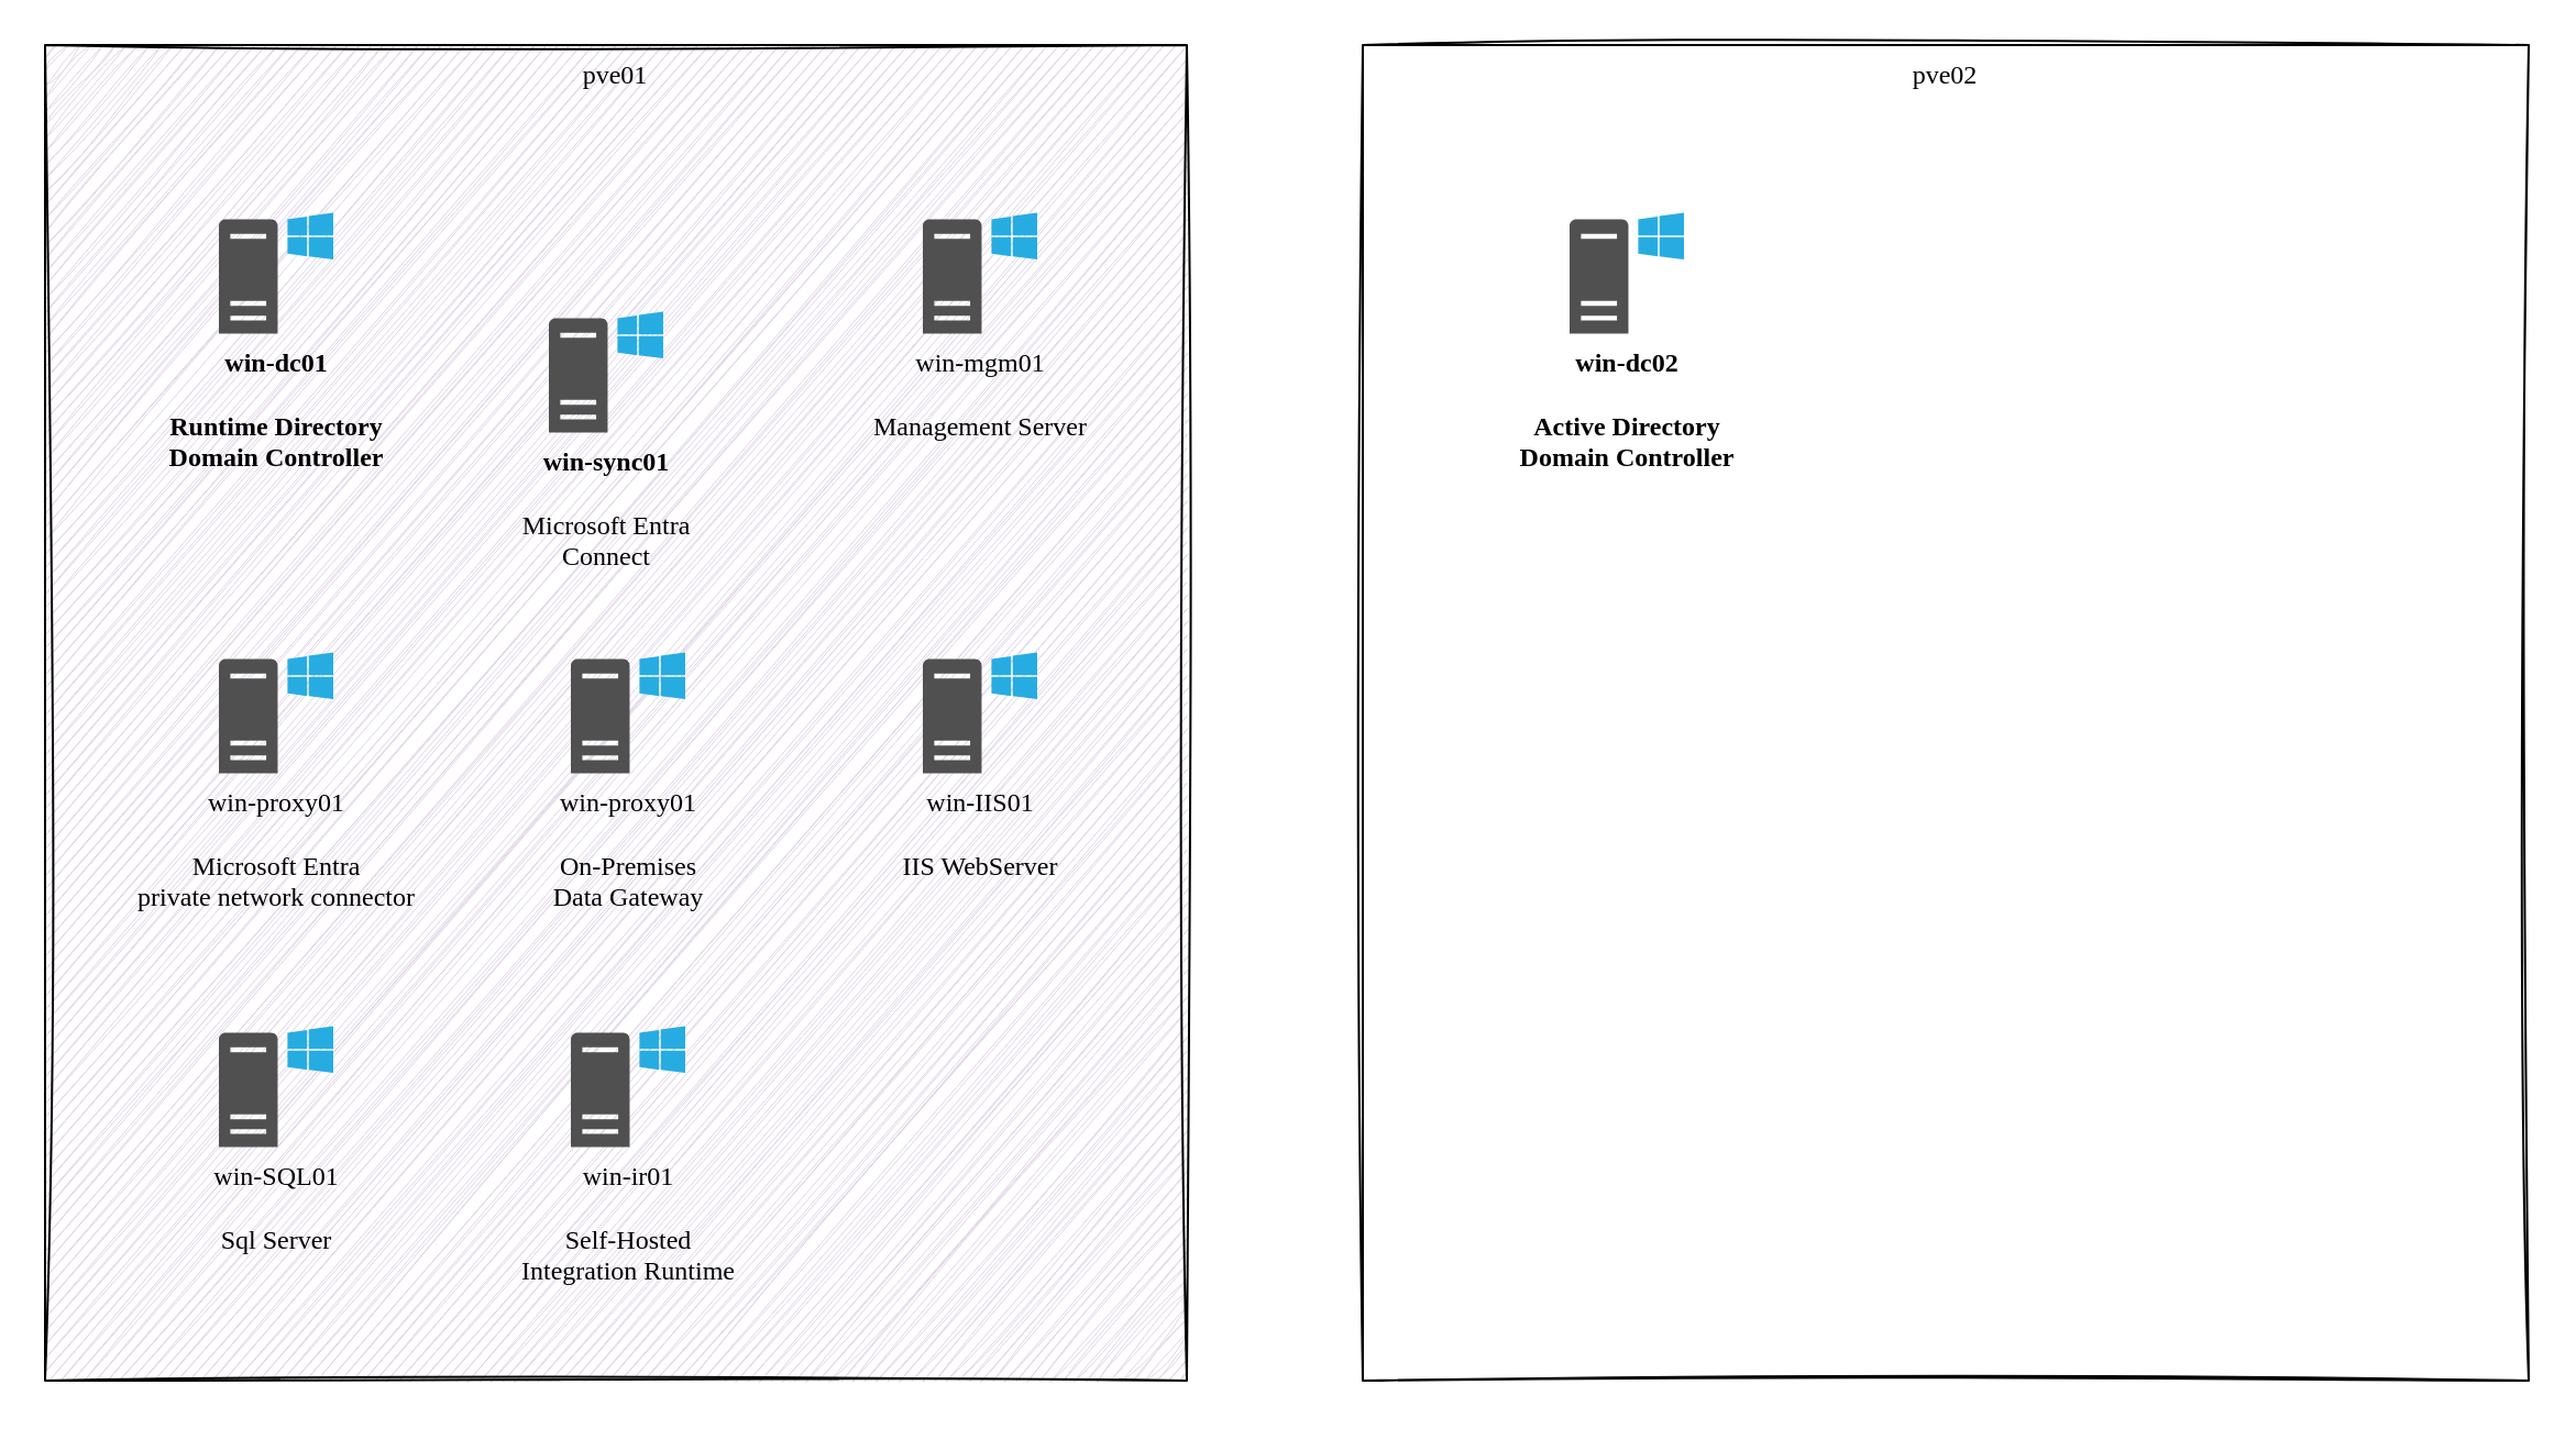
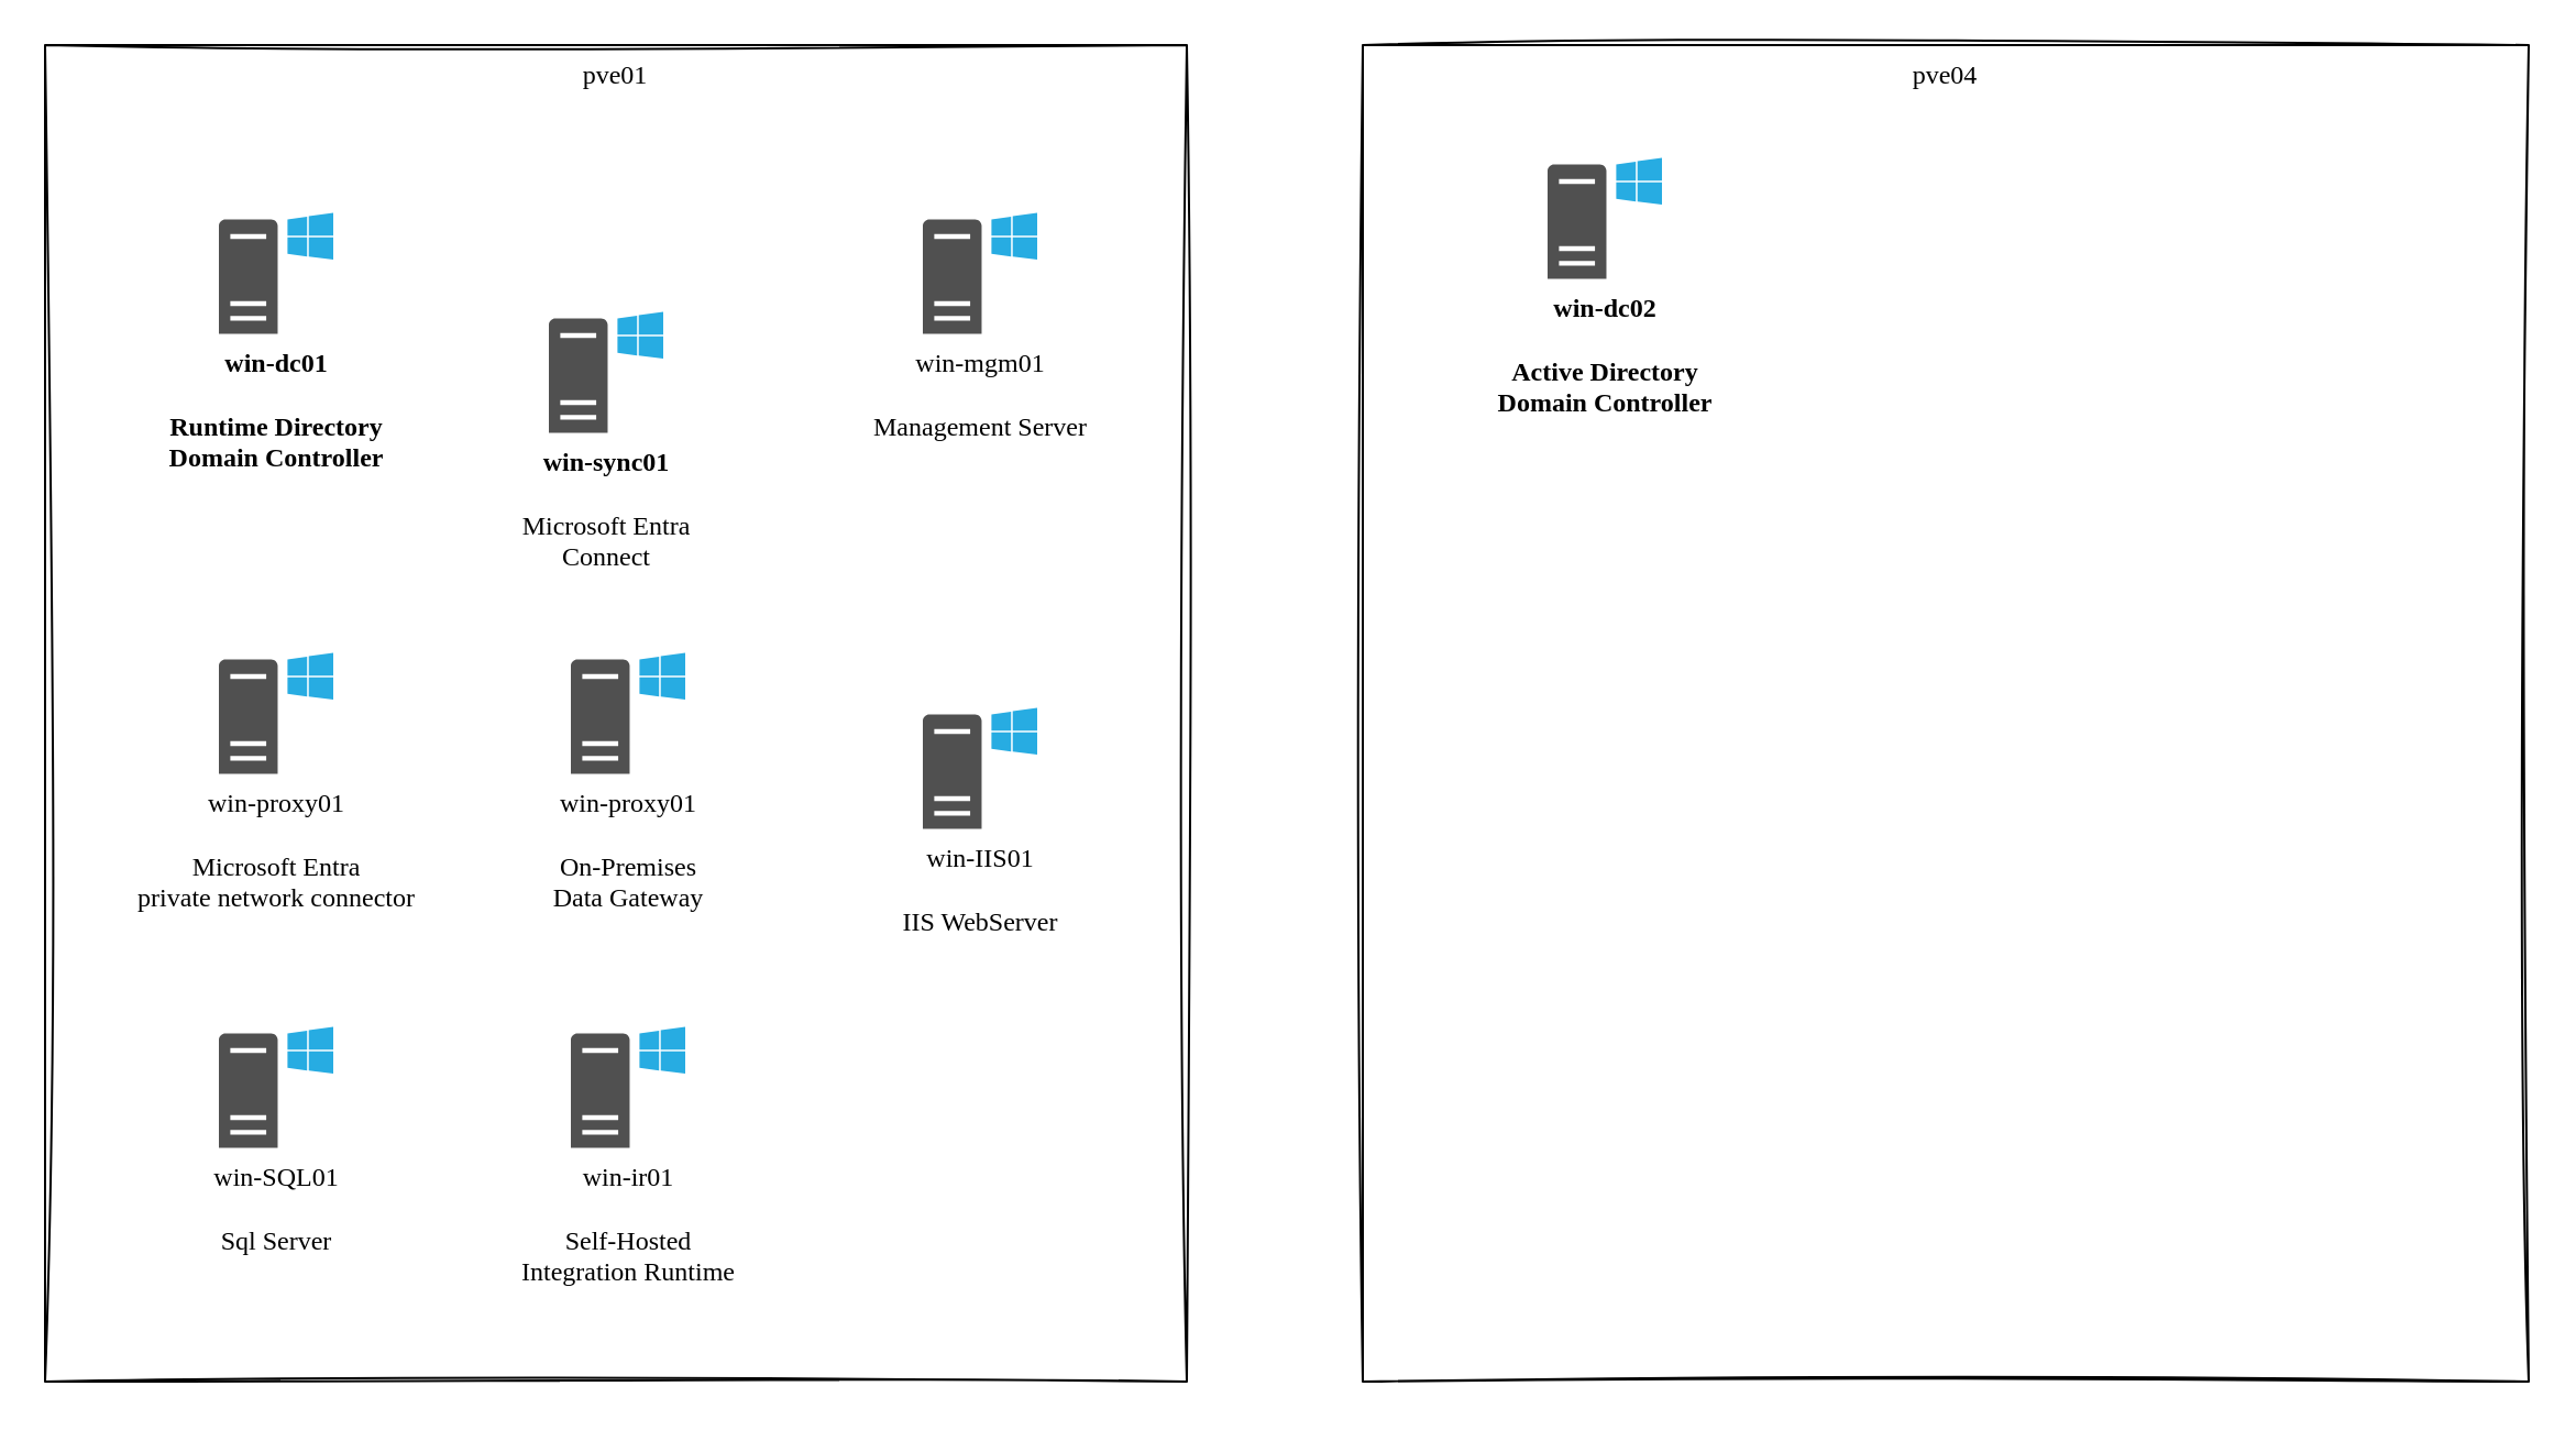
- <mxCell id="3" value="pve01" style="rounded=0;whiteSpace=wrap;html=1;sketch=1;hachureGap=4;jiggle=2;curveFitting=1;fontFamily=Architects Daughter;fontSource=https%3A%2F%2Ffonts.googleapis.com%2Fcss%3Ffamily%3DArchitects%2BDaughter;verticalAlign=top;fillColor=#e1d5e7;" parent="1" vertex="1"><mxGeometry x="20" y="20" width="519" height="607.5" as="geometry" /></mxCell>
+ <mxCell id="3" value="pve01" style="rounded=0;whiteSpace=wrap;html=1;sketch=1;hachureGap=4;jiggle=2;curveFitting=1;fontFamily=Architects Daughter;fontSource=https%3A%2F%2Ffonts.googleapis.com%2Fcss%3Ffamily%3DArchitects%2BDaughter;verticalAlign=top;" parent="1" vertex="1"><mxGeometry x="20" y="20" width="519" height="607.5" as="geometry" /></mxCell>
- <mxCell id="2" value="pve02" style="rounded=0;whiteSpace=wrap;html=1;sketch=1;hachureGap=4;jiggle=2;curveFitting=1;fontFamily=Architects Daughter;fontSource=https%3A%2F%2Ffonts.googleapis.com%2Fcss%3Ffamily%3DArchitects%2BDaughter;verticalAlign=top;" parent="1" vertex="1"><mxGeometry x="619" y="20" width="530" height="607.5" as="geometry" /></mxCell>
+ <mxCell id="2" value="pve04" style="rounded=0;whiteSpace=wrap;html=1;sketch=1;hachureGap=4;jiggle=2;curveFitting=1;fontFamily=Architects Daughter;fontSource=https%3A%2F%2Ffonts.googleapis.com%2Fcss%3Ffamily%3DArchitects%2BDaughter;verticalAlign=top;" parent="1" vertex="1"><mxGeometry x="619" y="20" width="530" height="607.5" as="geometry" /></mxCell>
- <mxCell id="12" value="&lt;b&gt;win-dc02&lt;br&gt;&lt;/b&gt;&lt;br&gt;&lt;b&gt;Active Directory &lt;br&gt;Domain Controller&lt;/b&gt;" style="sketch=0;pointerEvents=1;shadow=0;dashed=0;html=1;strokeColor=none;fillColor=#505050;labelPosition=center;verticalLabelPosition=bottom;verticalAlign=top;outlineConnect=0;align=center;shape=mxgraph.office.servers.windows_server;hachureGap=4;jiggle=2;curveFitting=1;fontFamily=Architects Daughter;fontSource=https%3A%2F%2Ffonts.googleapis.com%2Fcss%3Ffamily%3DArchitects%2BDaughter;" parent="1" vertex="1"><mxGeometry x="713" y="96.25" width="52" height="55" as="geometry" /></mxCell>
+ <mxCell id="12" value="&lt;b&gt;win-dc02&lt;br&gt;&lt;/b&gt;&lt;br&gt;&lt;b&gt;Active Directory &lt;br&gt;Domain Controller&lt;/b&gt;" style="sketch=0;pointerEvents=1;shadow=0;dashed=0;html=1;strokeColor=none;fillColor=#505050;labelPosition=center;verticalLabelPosition=bottom;verticalAlign=top;outlineConnect=0;align=center;shape=mxgraph.office.servers.windows_server;hachureGap=4;jiggle=2;curveFitting=1;fontFamily=Architects Daughter;fontSource=https%3A%2F%2Ffonts.googleapis.com%2Fcss%3Ffamily%3DArchitects%2BDaughter;" parent="1" vertex="1"><mxGeometry x="703" y="71.25" width="52" height="55" as="geometry" /></mxCell>
- <mxCell id="9" value="&lt;div&gt;win-IIS01&lt;/div&gt;&lt;div&gt;&lt;br&gt;&lt;/div&gt;IIS WebServer" style="sketch=0;pointerEvents=1;shadow=0;dashed=0;html=1;strokeColor=none;fillColor=#505050;labelPosition=center;verticalLabelPosition=bottom;verticalAlign=top;outlineConnect=0;align=center;shape=mxgraph.office.servers.windows_server;hachureGap=4;jiggle=2;curveFitting=1;fontFamily=Architects Daughter;fontSource=https%3A%2F%2Ffonts.googleapis.com%2Fcss%3Ffamily%3DArchitects%2BDaughter;" parent="1" vertex="1"><mxGeometry x="419" y="296.25" width="52" height="55" as="geometry" /></mxCell>
+ <mxCell id="9" value="&lt;div&gt;win-IIS01&lt;/div&gt;&lt;div&gt;&lt;br&gt;&lt;/div&gt;IIS WebServer" style="sketch=0;pointerEvents=1;shadow=0;dashed=0;html=1;strokeColor=none;fillColor=#505050;labelPosition=center;verticalLabelPosition=bottom;verticalAlign=top;outlineConnect=0;align=center;shape=mxgraph.office.servers.windows_server;hachureGap=4;jiggle=2;curveFitting=1;fontFamily=Architects Daughter;fontSource=https%3A%2F%2Ffonts.googleapis.com%2Fcss%3Ffamily%3DArchitects%2BDaughter;" parent="1" vertex="1"><mxGeometry x="419" y="321.25" width="52" height="55" as="geometry" /></mxCell>
